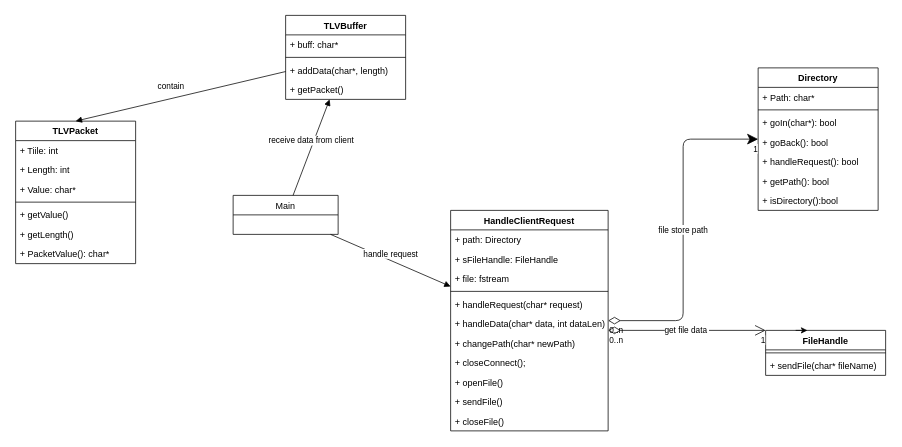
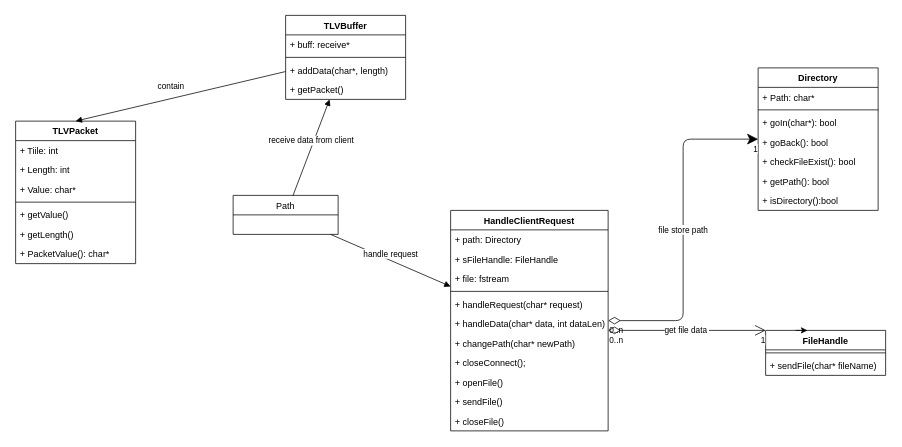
- <mxCell id="41" value="+ buff: char*" style="text;strokeColor=none;fillColor=none;align=left;verticalAlign=top;spacingLeft=4;spacingRight=4;overflow=hidden;rotatable=0;points=[[0,0.5],[1,0.5]];portConstraint=eastwest;" parent="40" vertex="1"><mxGeometry y="26" width="160" height="26" as="geometry" /></mxCell>
+ <mxCell id="41" value="+ buff: receive*" style="text;strokeColor=none;fillColor=none;align=left;verticalAlign=top;spacingLeft=4;spacingRight=4;overflow=hidden;rotatable=0;points=[[0,0.5],[1,0.5]];portConstraint=eastwest;" parent="40" vertex="1"><mxGeometry y="26" width="160" height="26" as="geometry" /></mxCell>
- <mxCell id="22" value="+ handleRequest(): bool&#10;" style="text;strokeColor=none;fillColor=none;align=left;verticalAlign=top;spacingLeft=4;spacingRight=4;overflow=hidden;rotatable=0;points=[[0,0.5],[1,0.5]];portConstraint=eastwest;" parent="17" vertex="1"><mxGeometry y="112" width="160" height="26" as="geometry" /></mxCell>
+ <mxCell id="22" value="+ checkFileExist(): bool&#10;" style="text;strokeColor=none;fillColor=none;align=left;verticalAlign=top;spacingLeft=4;spacingRight=4;overflow=hidden;rotatable=0;points=[[0,0.5],[1,0.5]];portConstraint=eastwest;" parent="17" vertex="1"><mxGeometry y="112" width="160" height="26" as="geometry" /></mxCell>
- <mxCell id="46" value="Main" style="swimlane;fontStyle=0;childLayout=stackLayout;horizontal=1;startSize=26;fillColor=none;horizontalStack=0;resizeParent=1;resizeParentMax=0;resizeLast=0;collapsible=1;marginBottom=0;" parent="1" vertex="1"><mxGeometry x="310" y="260" width="140" height="52" as="geometry" /></mxCell>
+ <mxCell id="46" value="Path" style="swimlane;fontStyle=0;childLayout=stackLayout;horizontal=1;startSize=26;fillColor=none;horizontalStack=0;resizeParent=1;resizeParentMax=0;resizeLast=0;collapsible=1;marginBottom=0;" parent="1" vertex="1"><mxGeometry x="310" y="260" width="140" height="52" as="geometry" /></mxCell>
